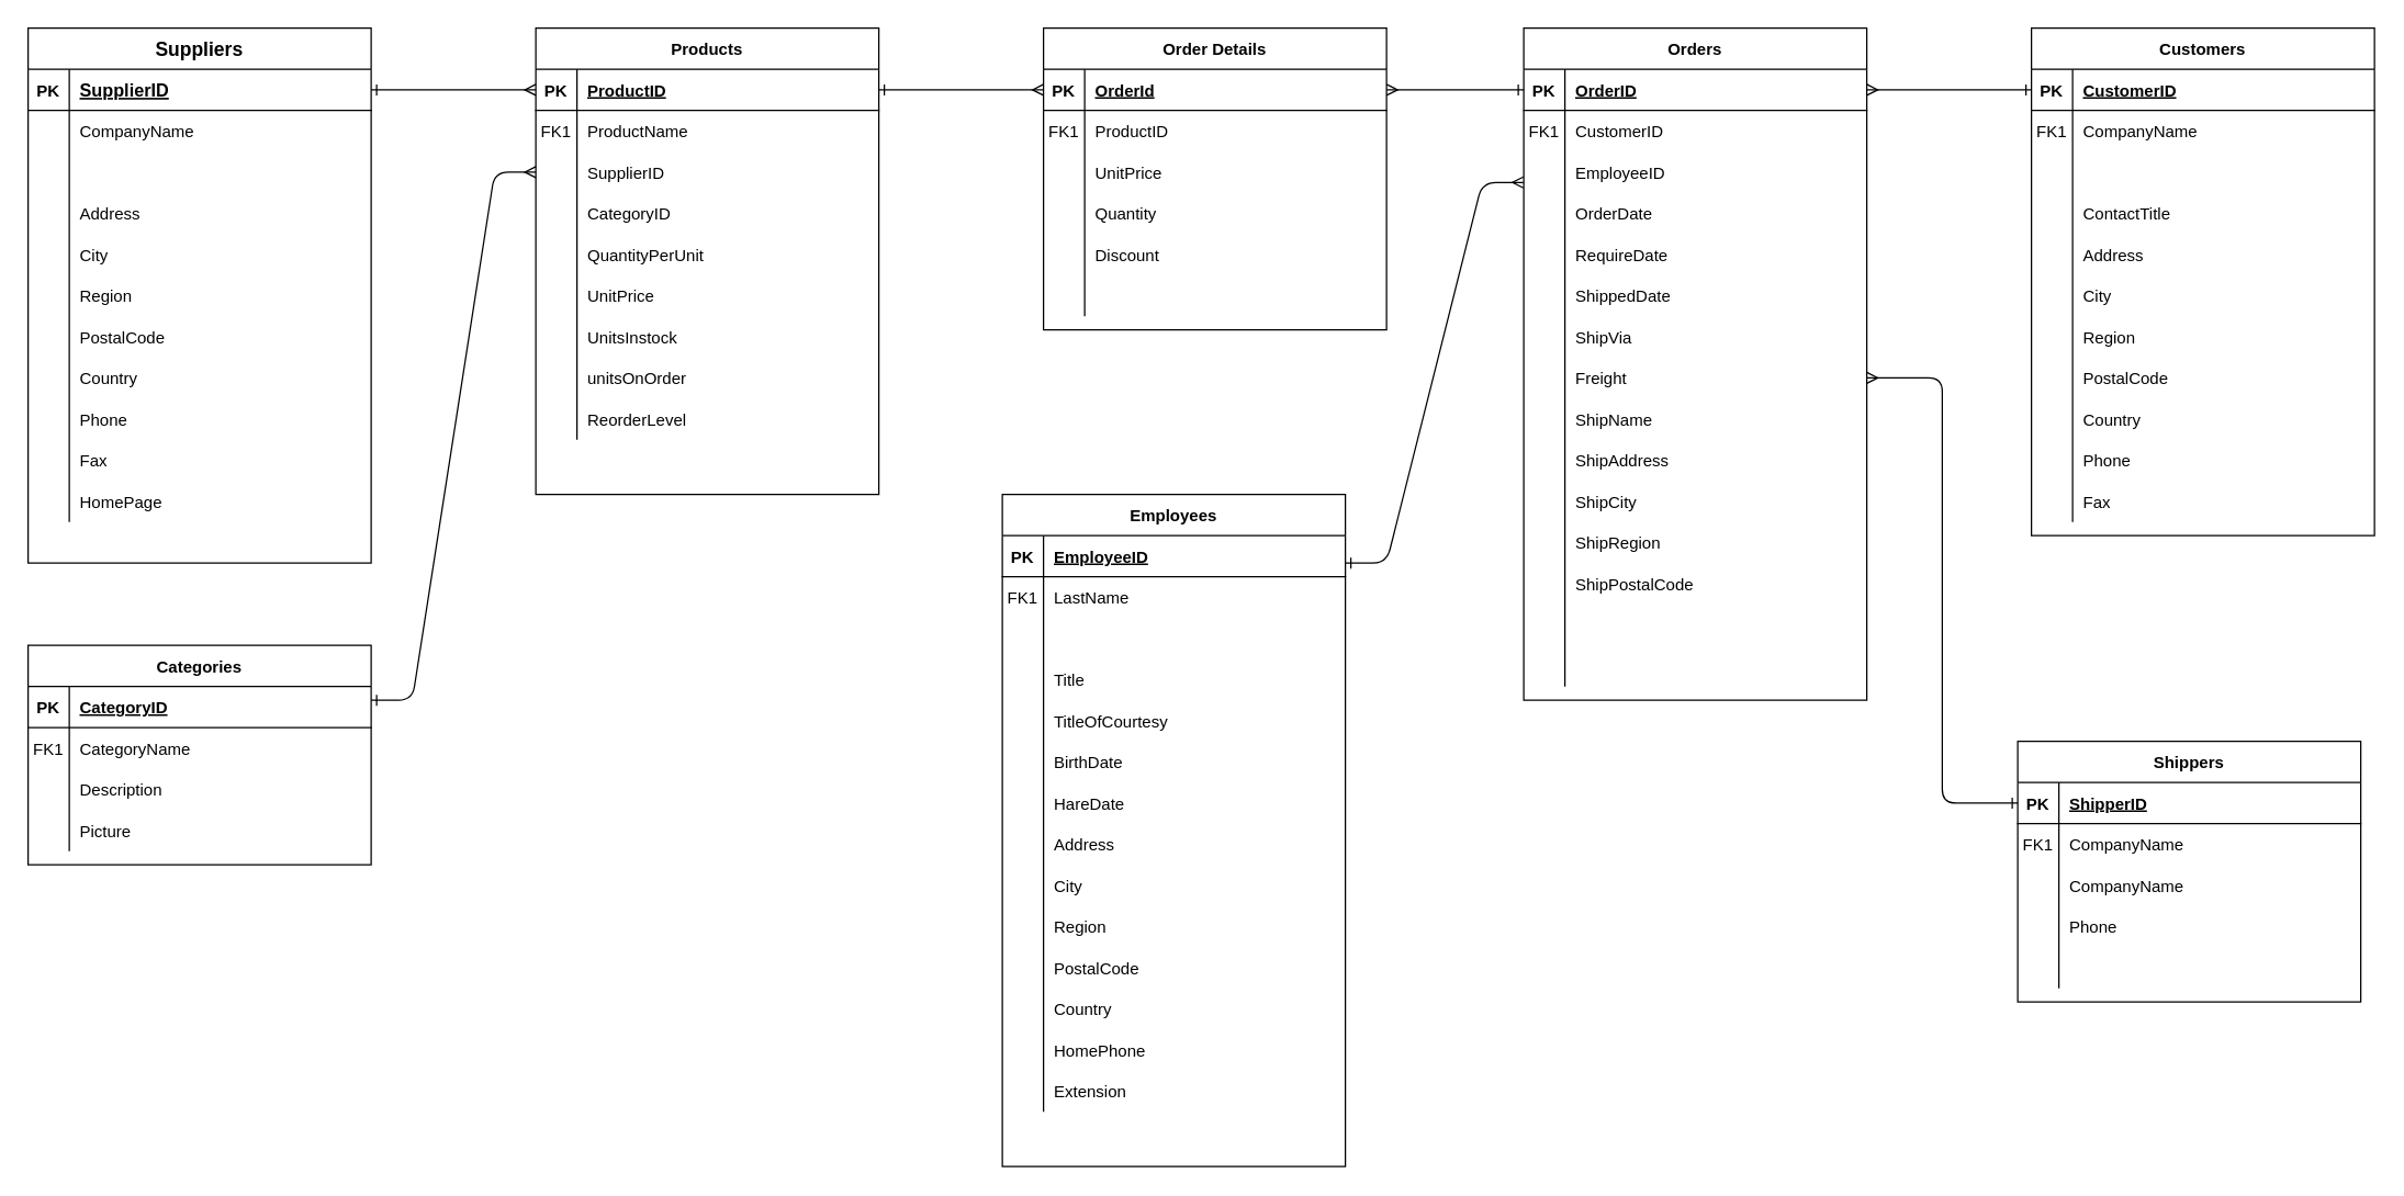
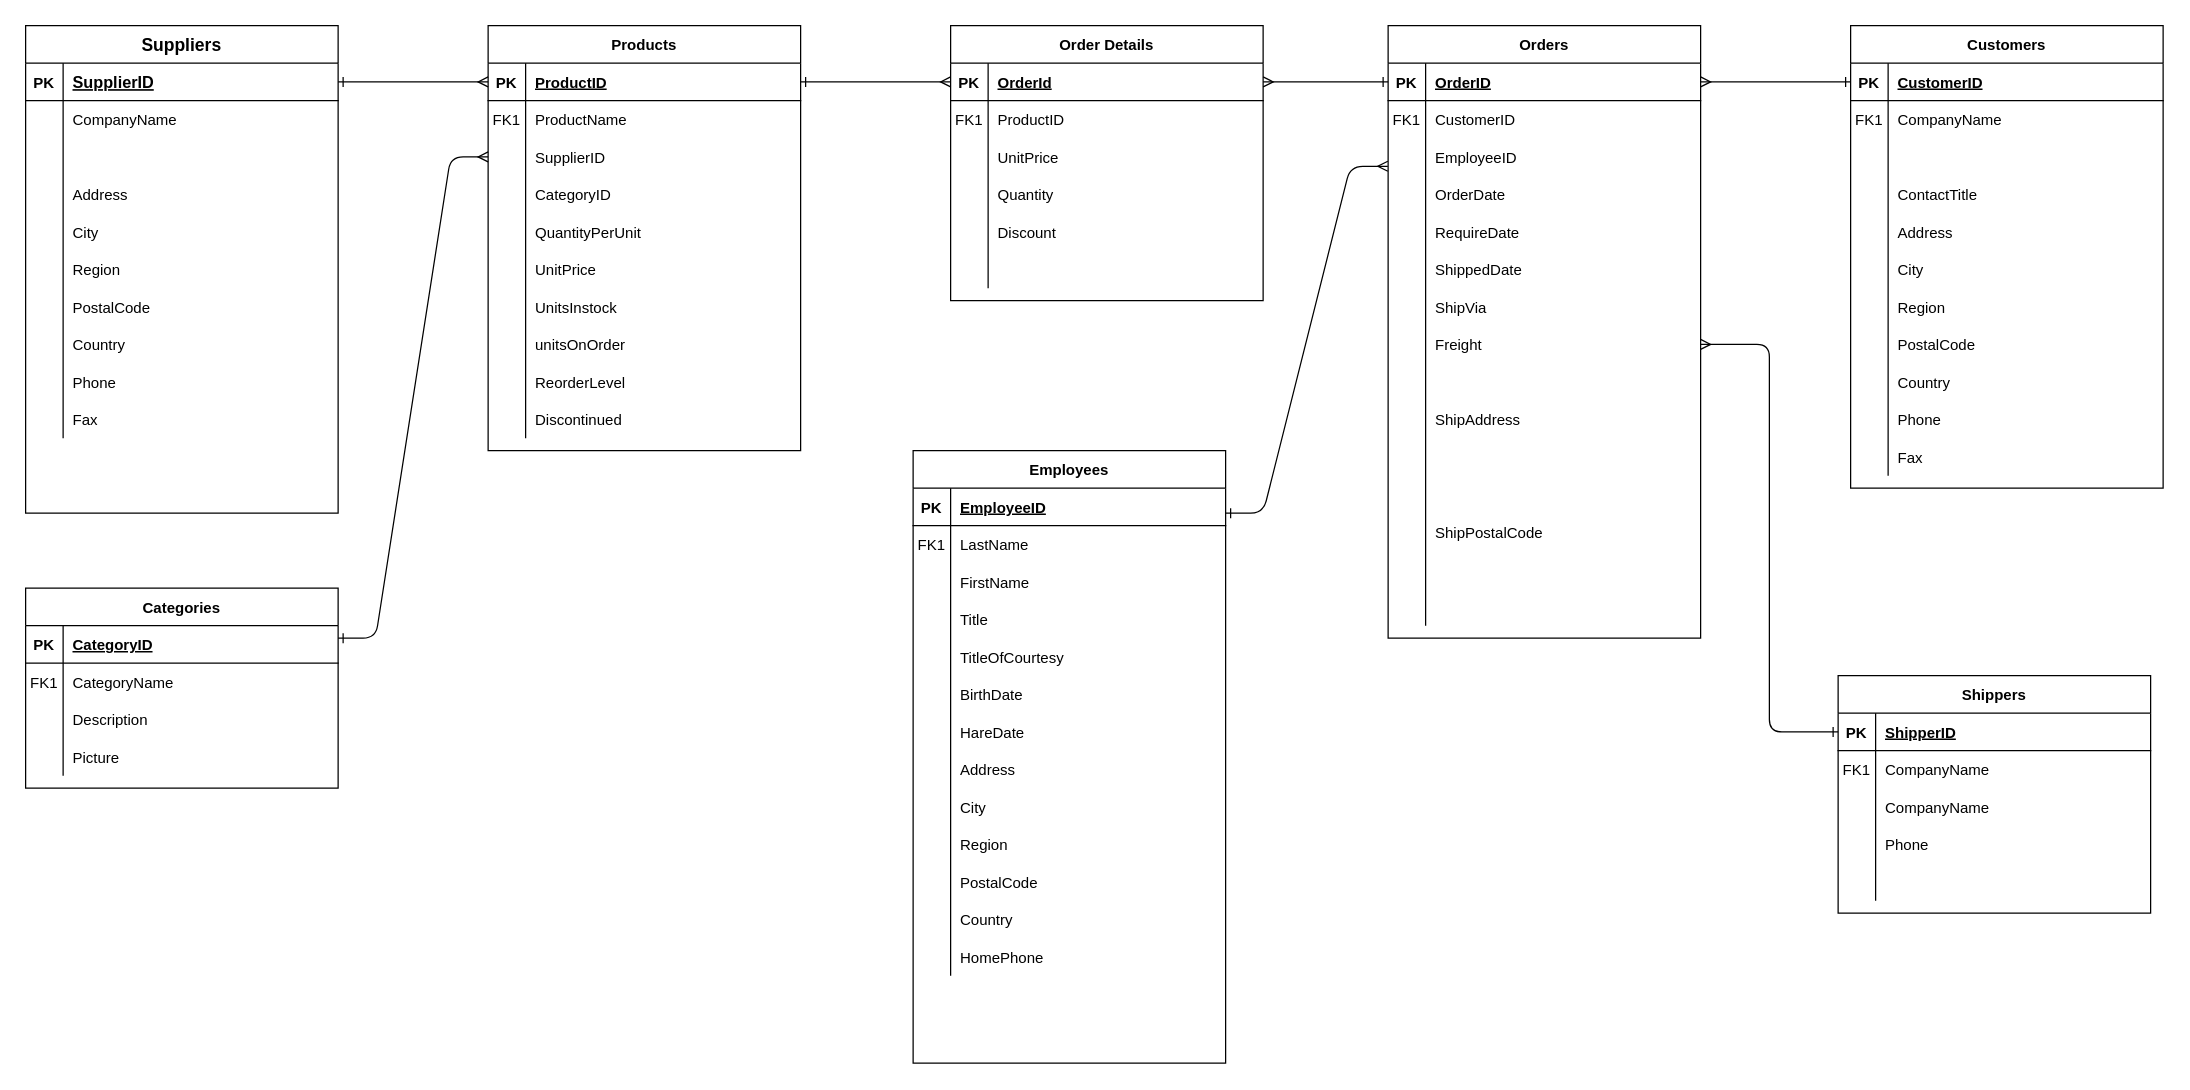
- <mxCell id="174" value="ShipName" style="shape=partialRectangle;overflow=hidden;connectable=0;fillColor=none;top=0;left=0;bottom=0;right=0;align=left;spacingLeft=6;" vertex="1" parent="172"><mxGeometry x="30" width="220" height="30" as="geometry" /></mxCell>
+ <mxCell id="33" value="Discontinued" style="shape=partialRectangle;overflow=hidden;connectable=0;fillColor=none;top=0;left=0;bottom=0;right=0;align=left;spacingLeft=6;" vertex="1" parent="31"><mxGeometry x="30" width="220" height="30" as="geometry" /></mxCell>
- <mxCell id="79" value="HomePage" style="shape=partialRectangle;overflow=hidden;connectable=0;fillColor=none;top=0;left=0;bottom=0;right=0;align=left;spacingLeft=6;" vertex="1" parent="77"><mxGeometry x="30" width="220" height="30" as="geometry" /></mxCell>
- <mxCell id="180" value="ShipCity" style="shape=partialRectangle;overflow=hidden;connectable=0;fillColor=none;top=0;left=0;bottom=0;right=0;align=left;spacingLeft=6;" vertex="1" parent="178"><mxGeometry x="30" width="220" height="30" as="geometry" /></mxCell>
- <mxCell id="183" value="ShipRegion" style="shape=partialRectangle;overflow=hidden;connectable=0;fillColor=none;top=0;left=0;bottom=0;right=0;align=left;spacingLeft=6;" vertex="1" parent="181"><mxGeometry x="30" width="220" height="30" as="geometry" /></mxCell>
+ <mxCell id="110" value="FirstName" style="shape=partialRectangle;overflow=hidden;connectable=0;fillColor=none;top=0;left=0;bottom=0;right=0;align=left;spacingLeft=6;" vertex="1" parent="108"><mxGeometry x="30" width="220" height="30" as="geometry" /></mxCell>
- <mxCell id="143" value="Extension" style="shape=partialRectangle;overflow=hidden;connectable=0;fillColor=none;top=0;left=0;bottom=0;right=0;align=left;spacingLeft=6;" vertex="1" parent="141"><mxGeometry x="30" width="220" height="30" as="geometry" /></mxCell>
